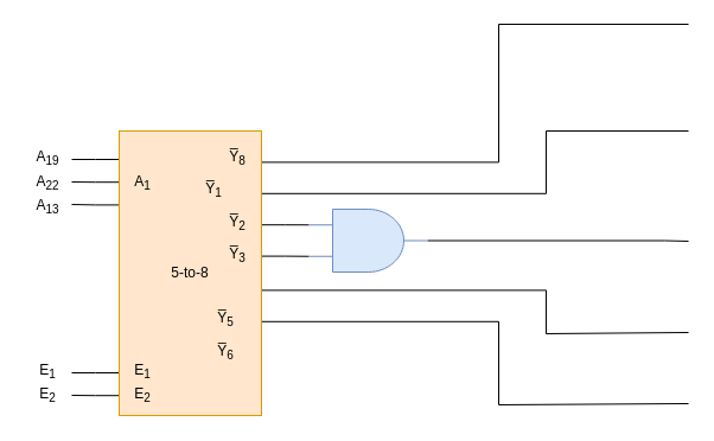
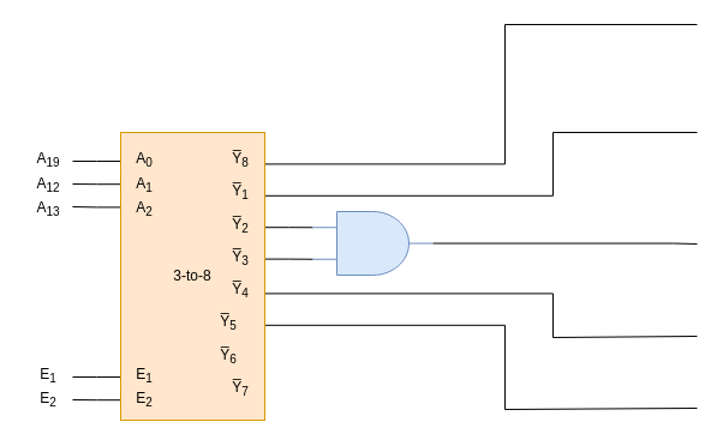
+ <mxCell id="14" value="A&lt;sub&gt;0&lt;/sub&gt;" style="text;html=1;align=center;verticalAlign=middle;whiteSpace=wrap;rounded=0;movable=0;resizable=0;rotatable=0;deletable=0;editable=0;locked=1;connectable=0;" vertex="1" parent="1"><mxGeometry x="100" y="123" width="40" height="20" as="geometry" /></mxCell>
- <mxCell id="20" value="A&lt;sub&gt;22&lt;/sub&gt;" style="text;html=1;align=center;verticalAlign=middle;whiteSpace=wrap;rounded=0;movable=0;resizable=0;rotatable=0;deletable=0;editable=0;locked=1;connectable=0;" vertex="1" parent="1"><mxGeometry y="144" width="40" height="20" as="geometry" x="20" /></mxCell>
+ <mxCell id="20" value="A&lt;sub&gt;12&lt;/sub&gt;" style="text;html=1;align=center;verticalAlign=middle;whiteSpace=wrap;rounded=0;movable=0;resizable=0;rotatable=0;deletable=0;editable=0;locked=1;connectable=0;" vertex="1" parent="1"><mxGeometry y="144" width="40" height="20" as="geometry" x="20" /></mxCell>
- <mxCell id="25" value="Y̅&lt;sub&gt;1&lt;/sub&gt;" style="text;html=1;align=center;verticalAlign=middle;whiteSpace=wrap;rounded=0;movable=0;resizable=0;rotatable=0;deletable=0;editable=0;locked=1;connectable=0;" vertex="1" parent="1"><mxGeometry x="160" y="150" width="40" height="20" as="geometry" /></mxCell>
+ <mxCell id="25" value="Y̅&lt;sub&gt;1&lt;/sub&gt;" style="text;html=1;align=center;verticalAlign=middle;whiteSpace=wrap;rounded=0;movable=0;resizable=0;rotatable=0;deletable=0;editable=0;locked=1;connectable=0;" vertex="1" parent="1"><mxGeometry x="180" y="150" width="40" height="20" as="geometry" /></mxCell>
+ <mxCell id="16" value="A&lt;sub&gt;2&lt;/sub&gt;" style="text;html=1;align=center;verticalAlign=middle;whiteSpace=wrap;rounded=0;movable=0;resizable=0;rotatable=0;deletable=0;editable=0;locked=1;connectable=0;" vertex="1" parent="1"><mxGeometry x="100" y="164" width="40" height="20" as="geometry" /></mxCell>
- <mxCell id="13" value="&lt;div&gt;5-to-8&lt;/div&gt;" style="rounded=0;whiteSpace=wrap;html=1;points=[[0,0.1,0,0,0],[0,0.18,0,0,0],[0,0.26,0,0,0],[0,0.85,0,0,0],[0,0.93,0,0,0],[1,0.11,0,0,0],[1,0.22,0,0,0],[1,0.33,0,0,0],[1,0.44,0,0,0],[1,0.56,0,0,0],[1,0.67,0,0,0],[1,0.78,0,0,0],[1,0.89,0,0,0]];fillColor=#ffe6cc;strokeColor=#d79b00;movable=1;resizable=1;rotatable=1;deletable=1;editable=1;locked=0;connectable=1;" vertex="1" parent="1"><mxGeometry x="100" y="110" width="120" height="240" as="geometry" /></mxCell>
+ <mxCell id="13" value="&lt;div&gt;3-to-8&lt;/div&gt;" style="rounded=0;whiteSpace=wrap;html=1;points=[[0,0.1,0,0,0],[0,0.18,0,0,0],[0,0.26,0,0,0],[0,0.85,0,0,0],[0,0.93,0,0,0],[1,0.11,0,0,0],[1,0.22,0,0,0],[1,0.33,0,0,0],[1,0.44,0,0,0],[1,0.56,0,0,0],[1,0.67,0,0,0],[1,0.78,0,0,0],[1,0.89,0,0,0]];fillColor=#ffe6cc;strokeColor=#d79b00;movable=1;resizable=1;rotatable=1;deletable=1;editable=1;locked=0;connectable=1;" vertex="1" parent="1"><mxGeometry x="100" y="110" width="120" height="240" as="geometry" /></mxCell>
+ <mxCell id="28" value="Y̅&lt;sub&gt;4&lt;/sub&gt;" style="text;html=1;align=center;verticalAlign=middle;whiteSpace=wrap;rounded=0;movable=0;resizable=0;rotatable=0;deletable=0;editable=0;locked=1;connectable=0;" vertex="1" parent="1"><mxGeometry x="180" y="232" width="40" height="20" as="geometry" /></mxCell>
+ <mxCell id="31" value="Y̅&lt;sub&gt;7&lt;/sub&gt;" style="text;html=1;align=center;verticalAlign=middle;whiteSpace=wrap;rounded=0;movable=0;resizable=0;rotatable=0;deletable=0;editable=0;locked=1;connectable=0;" vertex="1" parent="1"><mxGeometry x="180" y="314" width="40" height="20" as="geometry" /></mxCell>
